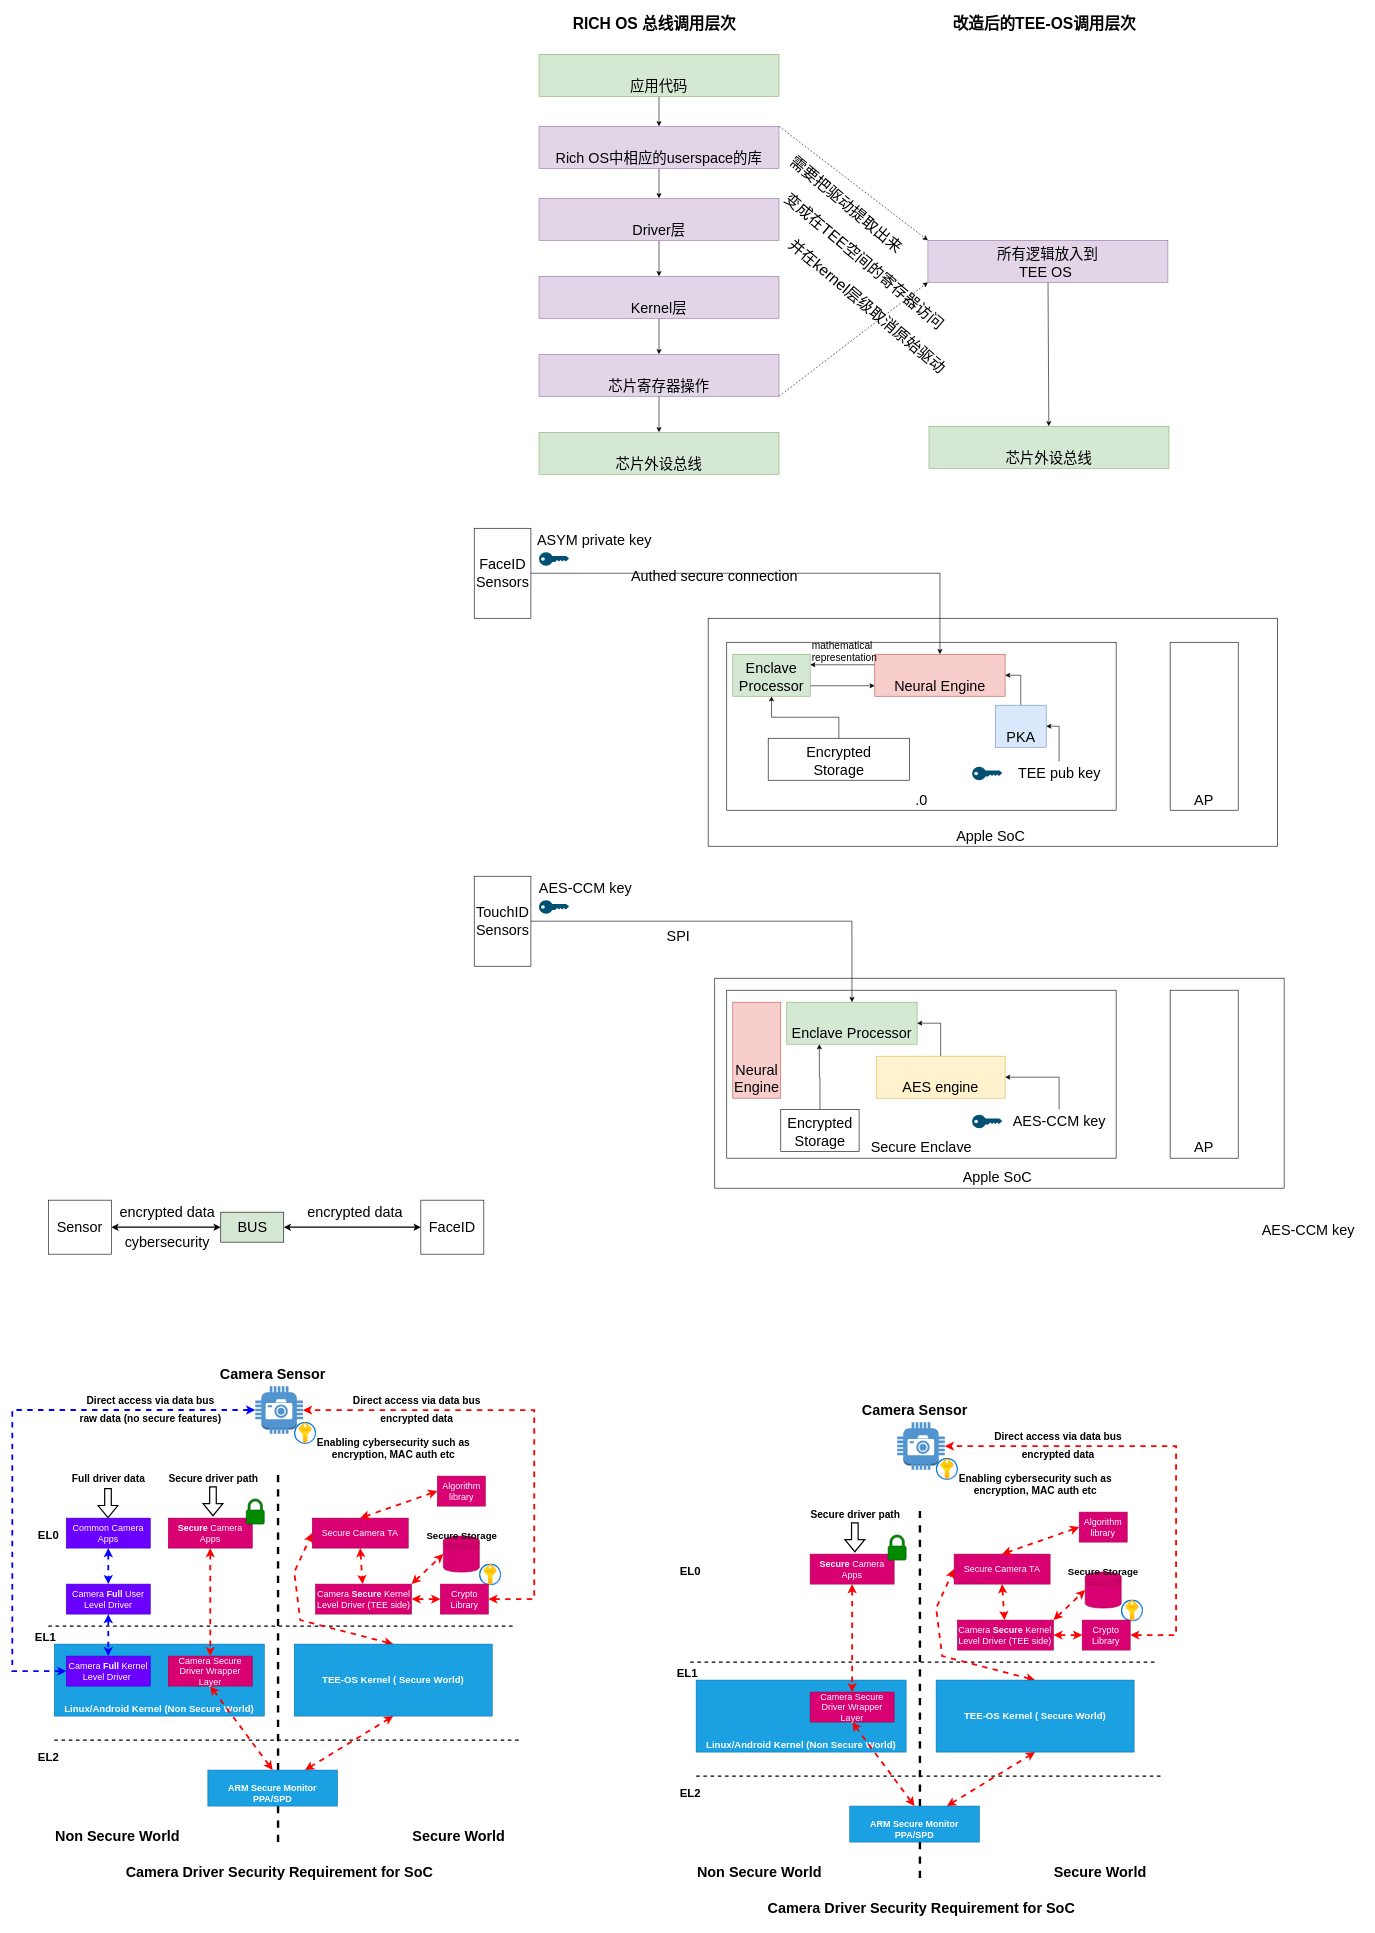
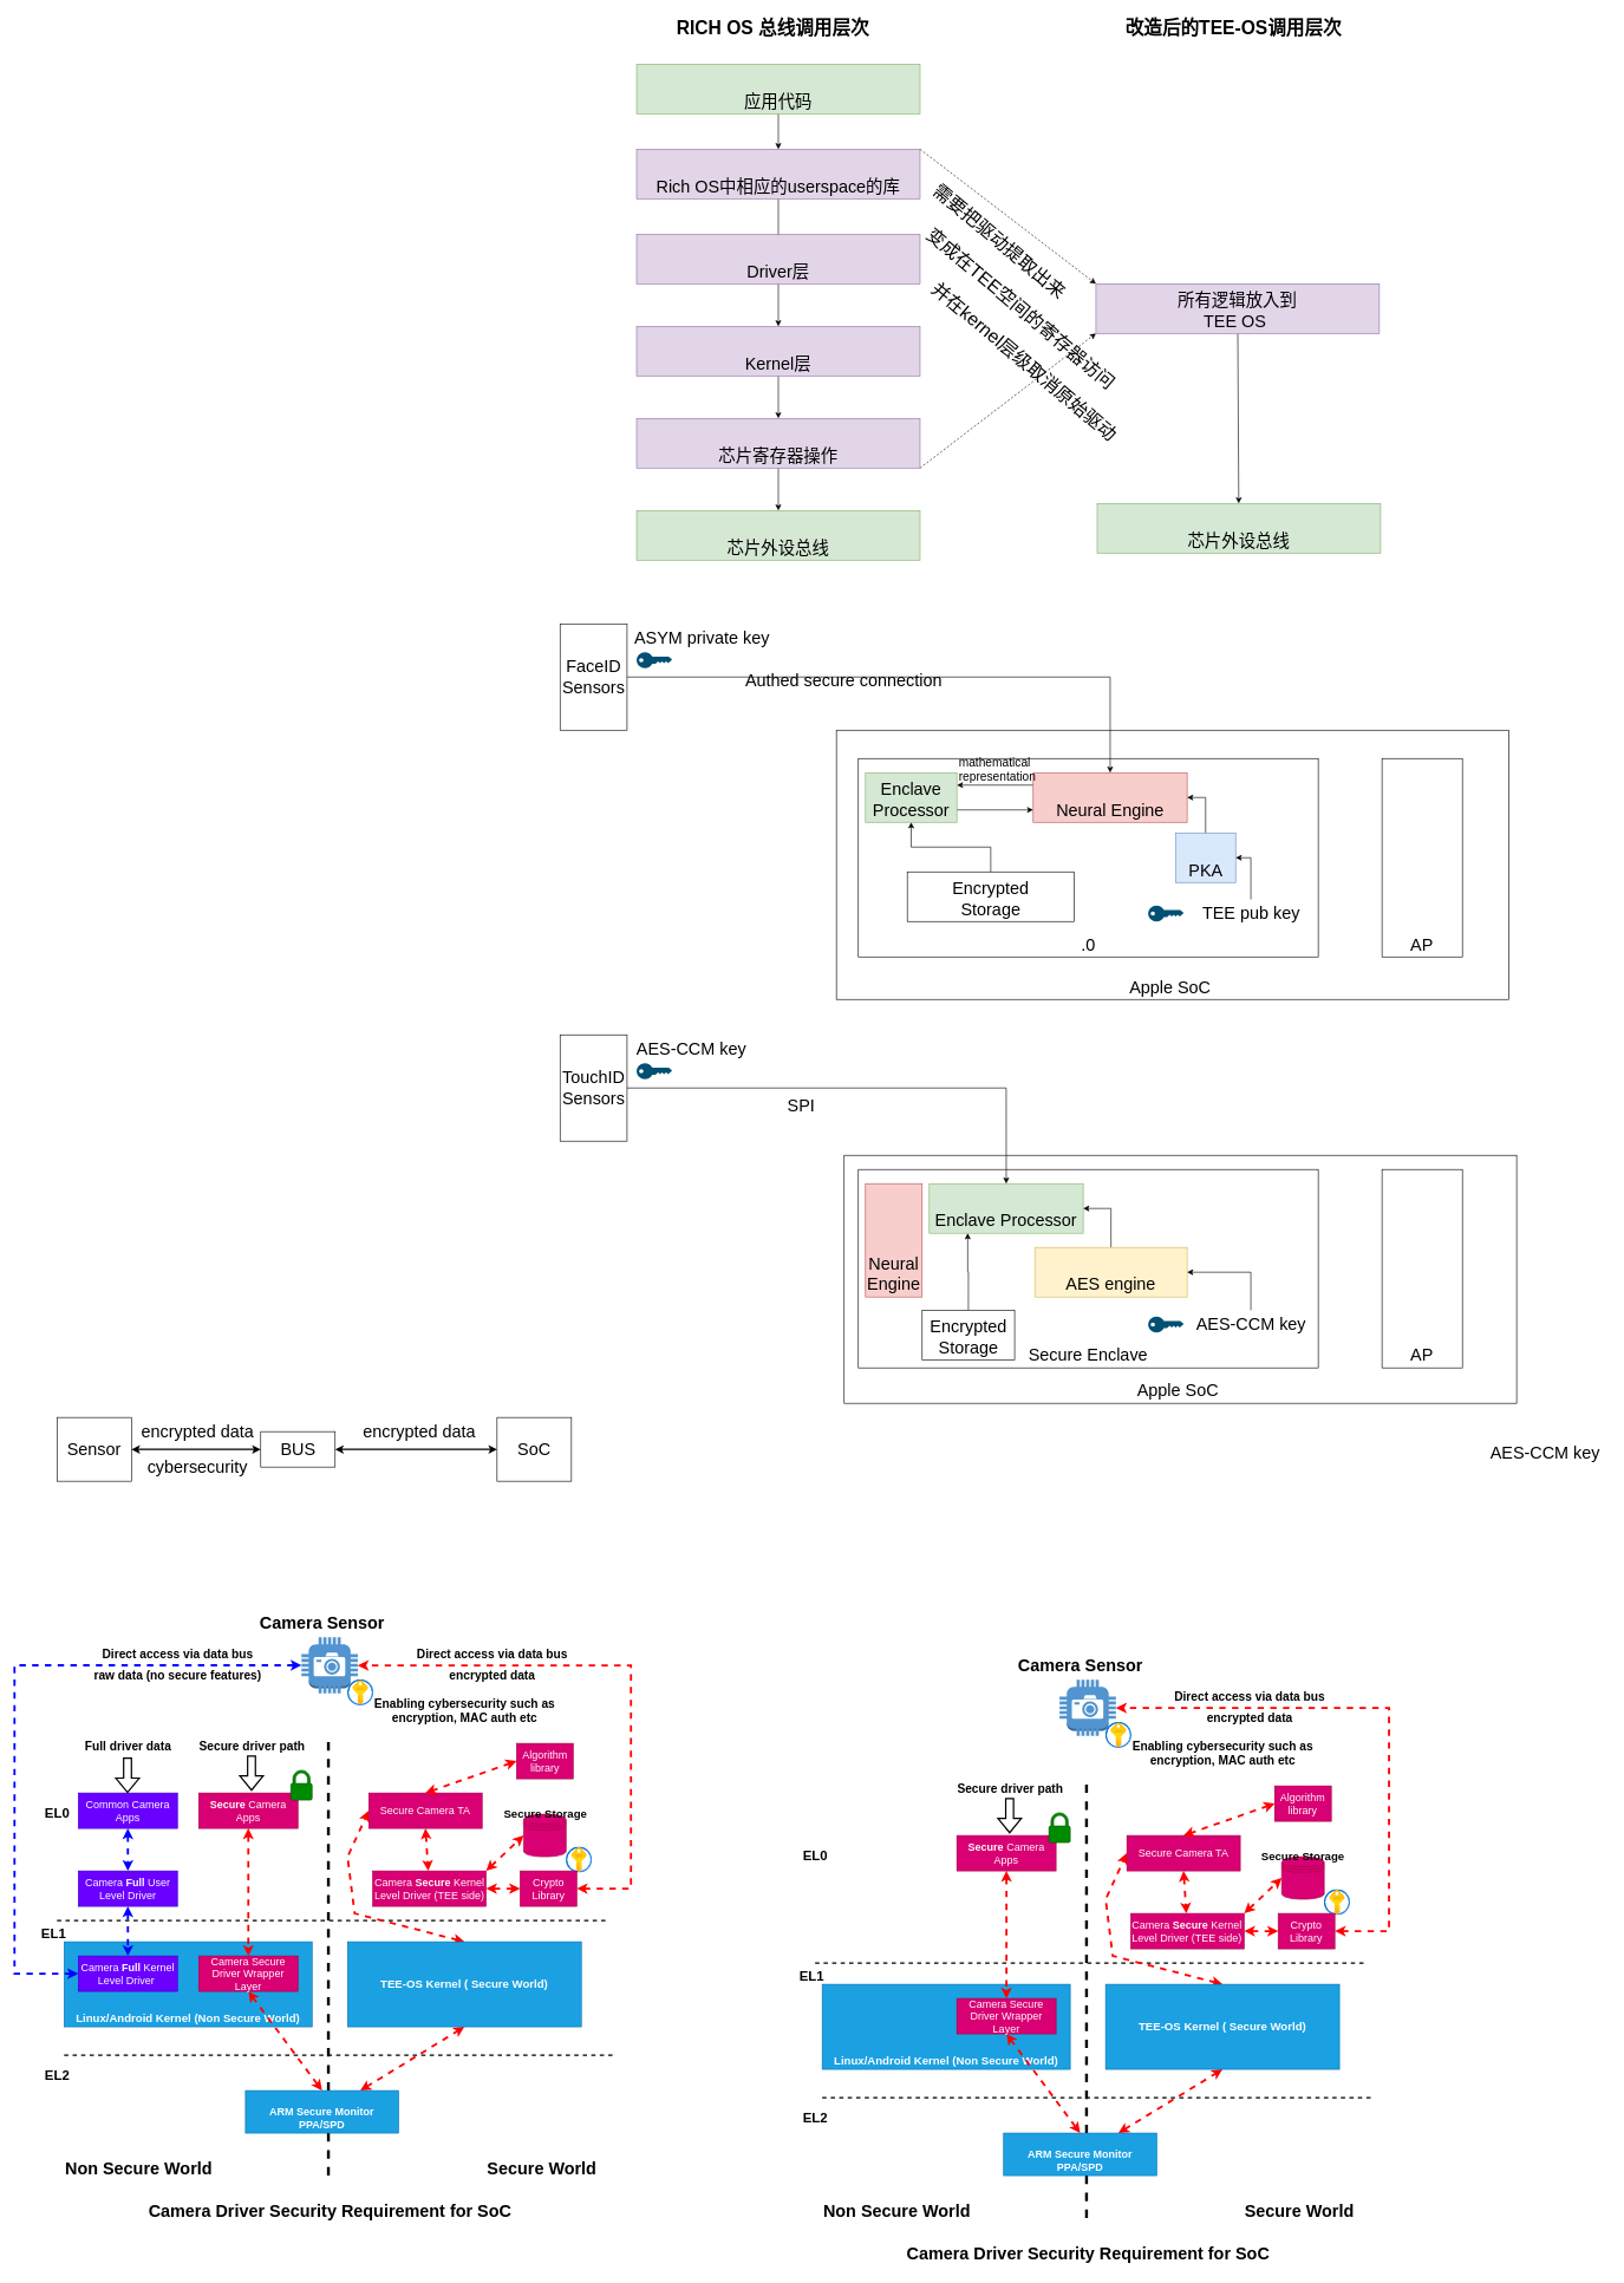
- <mxCell id="144" style="edgeStyle=orthogonalEdgeStyle;rounded=0;orthogonalLoop=1;jettySize=auto;html=1;exitX=0.5;exitY=1;exitDx=0;exitDy=0;" edge="1" parent="1" source="146" target="143"><mxGeometry relative="1" as="geometry" /></mxCell>
+ <mxCell id="144" style="edgeStyle=orthogonalEdgeStyle;rounded=0;orthogonalLoop=1;jettySize=auto;html=1;exitX=0.5;exitY=1;exitDx=0;exitDy=0;endArrow=none;" edge="1" parent="1" source="146" target="143"><mxGeometry relative="1" as="geometry" /></mxCell>
- <mxCell id="50" value="BUS" style="rounded=0;whiteSpace=wrap;html=1;fontSize=24;fillColor=#d5e8d4;" parent="1" vertex="1"><mxGeometry x="367.5" y="2020" width="105" height="50" as="geometry" /></mxCell>
+ <mxCell id="50" value="BUS" style="rounded=0;whiteSpace=wrap;html=1;fontSize=24;" parent="1" vertex="1"><mxGeometry x="367.5" y="2020" width="105" height="50" as="geometry" /></mxCell>
- <mxCell id="48" value="FaceID" style="rounded=0;whiteSpace=wrap;html=1;fontSize=24;" parent="1" vertex="1"><mxGeometry x="701" y="2000" width="105" height="90" as="geometry" /></mxCell>
+ <mxCell id="48" value="SoC" style="rounded=0;whiteSpace=wrap;html=1;fontSize=24;" parent="1" vertex="1"><mxGeometry x="701" y="2000" width="105" height="90" as="geometry" /></mxCell>
